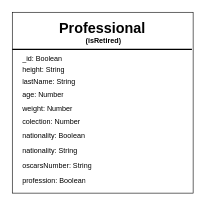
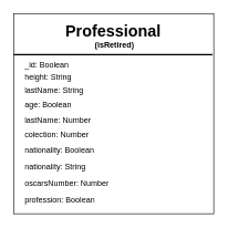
- <mxCell id="8" value="age: Number" style="shape=partialRectangle;html=1;whiteSpace=wrap;connectable=0;overflow=hidden;fillColor=none;top=0;left=0;bottom=0;right=0;pointerEvents=1;fontSize=12;align=left;spacingLeft=5;labelBackgroundColor=none;" parent="7" vertex="1"><mxGeometry width="220" height="22" as="geometry"><mxRectangle width="220" height="22" as="alternateBounds" /></mxGeometry></mxCell>
+ <mxCell id="8" value="age: Boolean" style="shape=partialRectangle;html=1;whiteSpace=wrap;connectable=0;overflow=hidden;fillColor=none;top=0;left=0;bottom=0;right=0;pointerEvents=1;fontSize=12;align=left;spacingLeft=5;labelBackgroundColor=none;" parent="7" vertex="1"><mxGeometry width="220" height="22" as="geometry"><mxRectangle width="220" height="22" as="alternateBounds" /></mxGeometry></mxCell>
- <mxCell id="10" value="weight: Number" style="shape=partialRectangle;html=1;whiteSpace=wrap;connectable=0;overflow=hidden;fillColor=none;top=0;left=0;bottom=0;right=0;pointerEvents=1;fontSize=12;align=left;spacingLeft=5;labelBackgroundColor=none;" parent="9" vertex="1"><mxGeometry width="220" height="23" as="geometry"><mxRectangle width="220" height="23" as="alternateBounds" /></mxGeometry></mxCell>
+ <mxCell id="10" value="lastName: Number" style="shape=partialRectangle;html=1;whiteSpace=wrap;connectable=0;overflow=hidden;fillColor=none;top=0;left=0;bottom=0;right=0;pointerEvents=1;fontSize=12;align=left;spacingLeft=5;labelBackgroundColor=none;" parent="9" vertex="1"><mxGeometry width="220" height="23" as="geometry"><mxRectangle width="220" height="23" as="alternateBounds" /></mxGeometry></mxCell>
- <mxCell id="19" value="oscarsNumber: String" style="shape=partialRectangle;html=1;whiteSpace=wrap;connectable=0;overflow=hidden;fillColor=none;top=0;left=0;bottom=0;right=0;pointerEvents=1;fontSize=12;align=left;spacingLeft=5;labelBackgroundColor=none;" parent="18" vertex="1"><mxGeometry width="220" height="25" as="geometry"><mxRectangle width="220" height="25" as="alternateBounds" /></mxGeometry></mxCell>
+ <mxCell id="19" value="oscarsNumber: Number" style="shape=partialRectangle;html=1;whiteSpace=wrap;connectable=0;overflow=hidden;fillColor=none;top=0;left=0;bottom=0;right=0;pointerEvents=1;fontSize=12;align=left;spacingLeft=5;labelBackgroundColor=none;" parent="18" vertex="1"><mxGeometry width="220" height="25" as="geometry"><mxRectangle width="220" height="25" as="alternateBounds" /></mxGeometry></mxCell>
